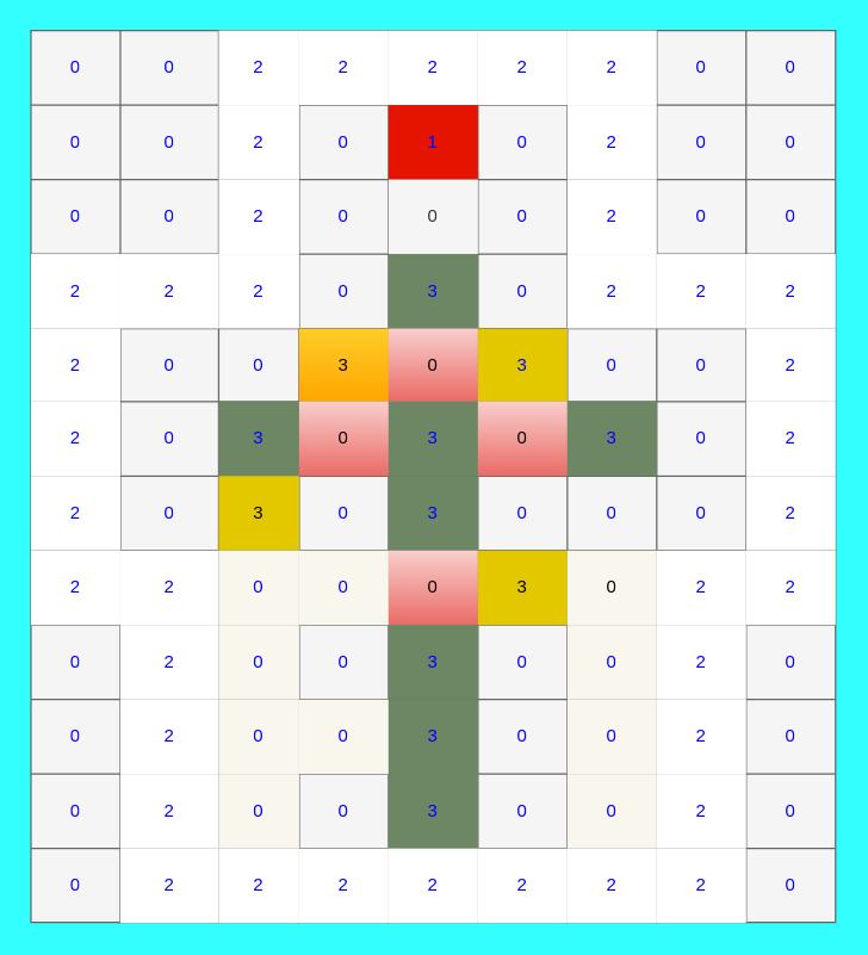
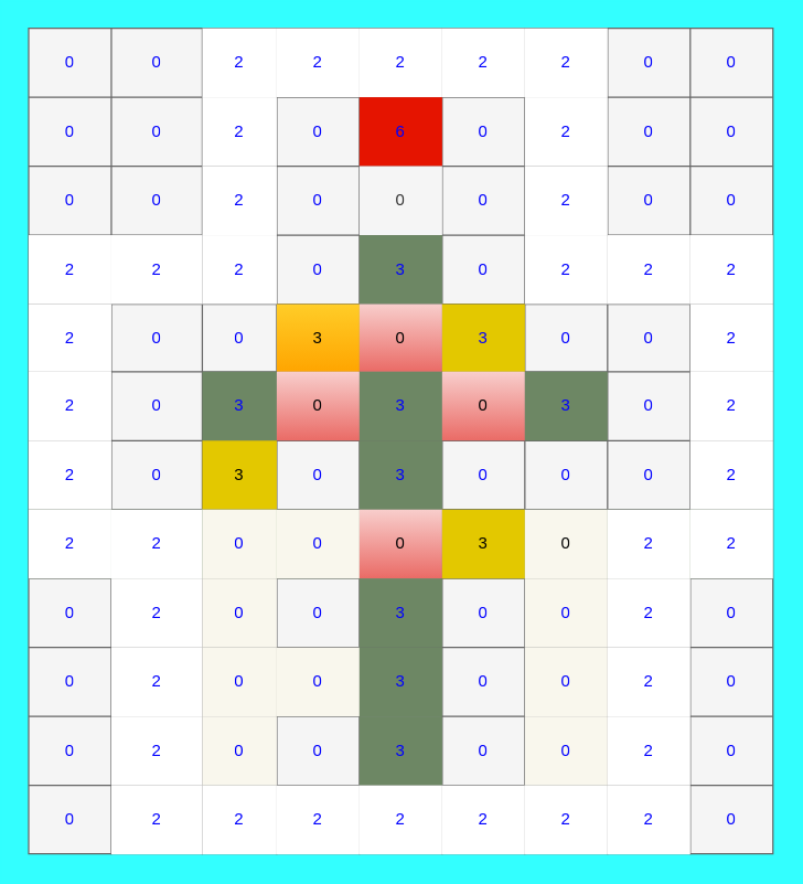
- <mxCell id="18" value="1" style="shape=partialRectangle;html=1;whiteSpace=wrap;connectable=0;overflow=hidden;fillColor=#e51400;top=0;left=0;bottom=0;right=0;strokeColor=#B20000;fontColor=#0000FF;" parent="13" vertex="1"><mxGeometry x="240" width="60" height="50" as="geometry" /></mxCell>
+ <mxCell id="18" value="6" style="shape=partialRectangle;html=1;whiteSpace=wrap;connectable=0;overflow=hidden;fillColor=#e51400;top=0;left=0;bottom=0;right=0;strokeColor=#B20000;fontColor=#0000FF;" parent="13" vertex="1"><mxGeometry x="240" width="60" height="50" as="geometry" /></mxCell>
